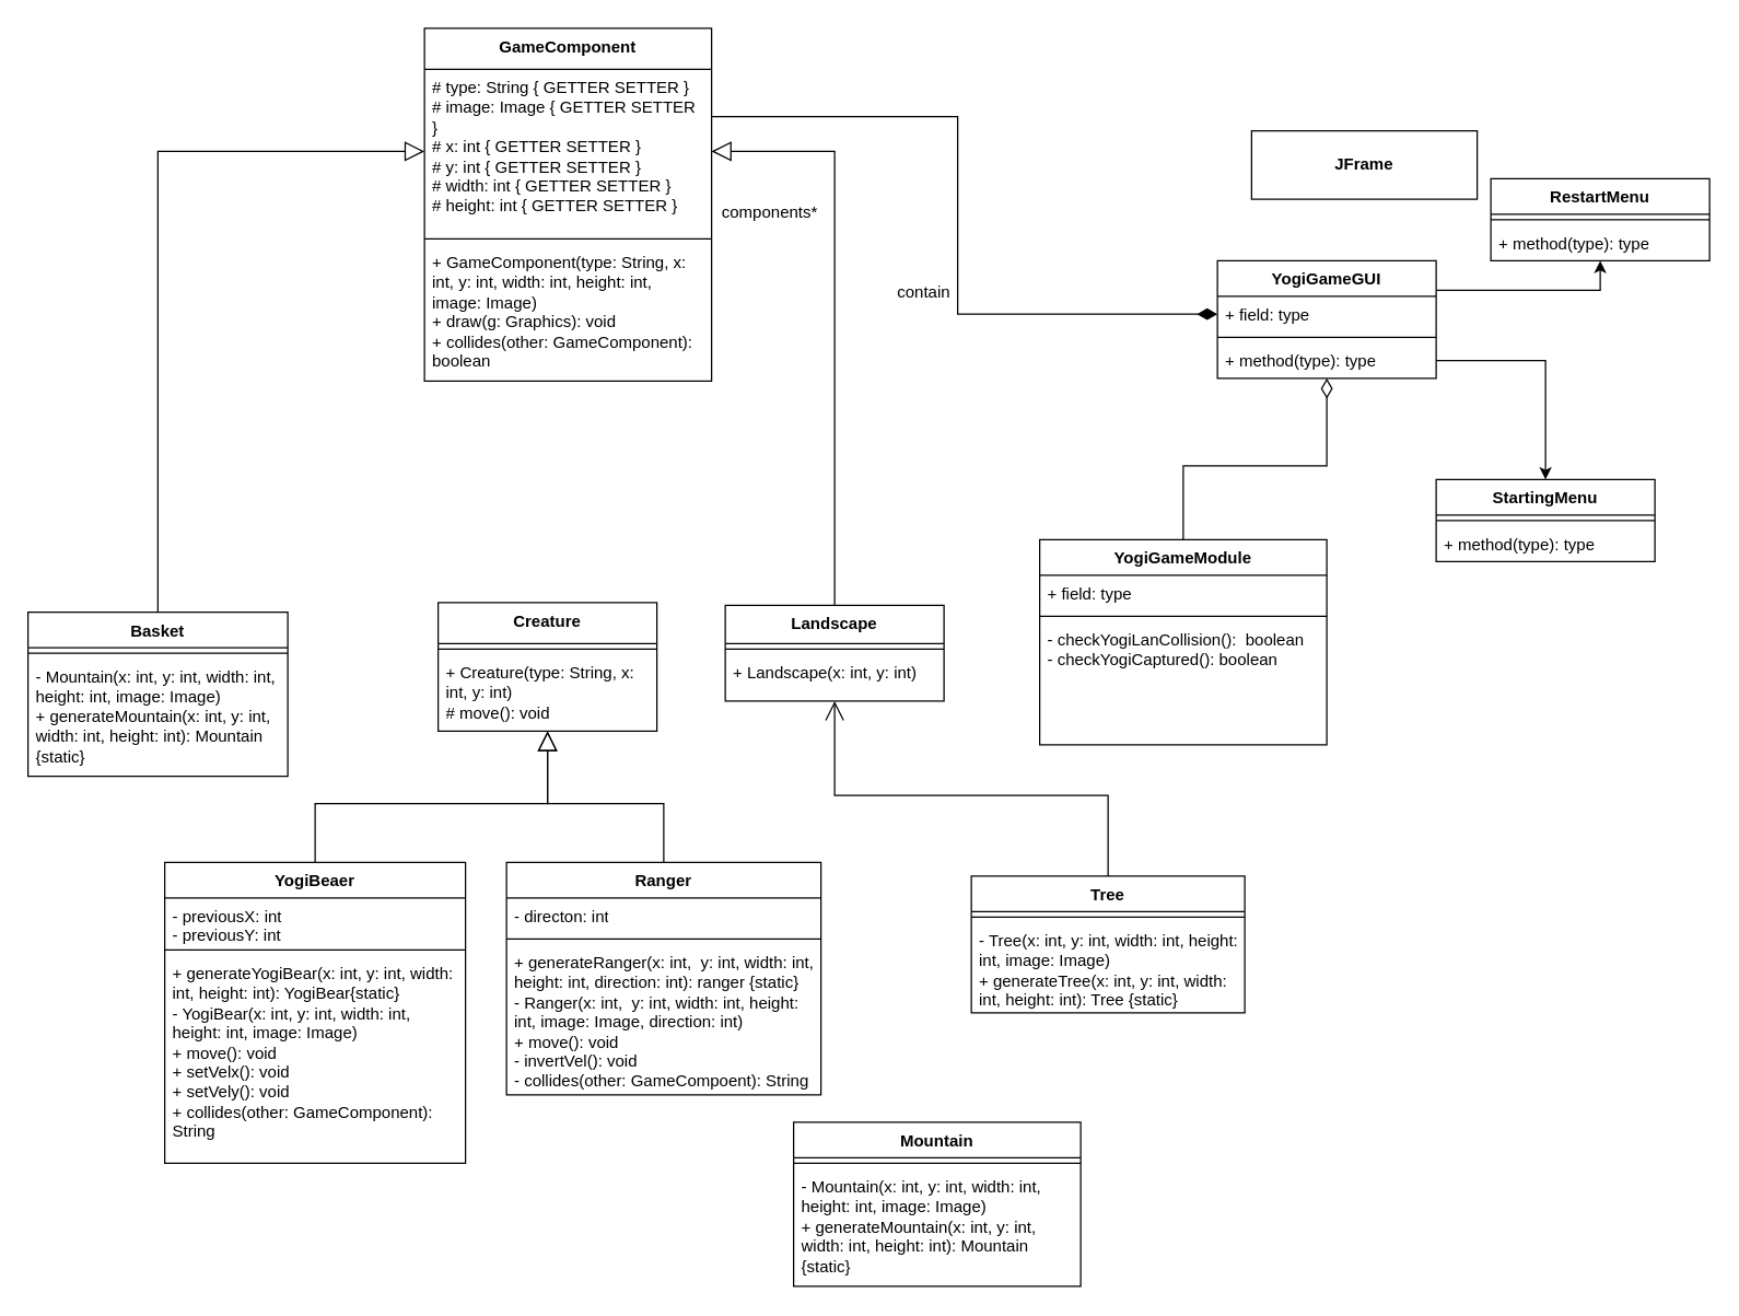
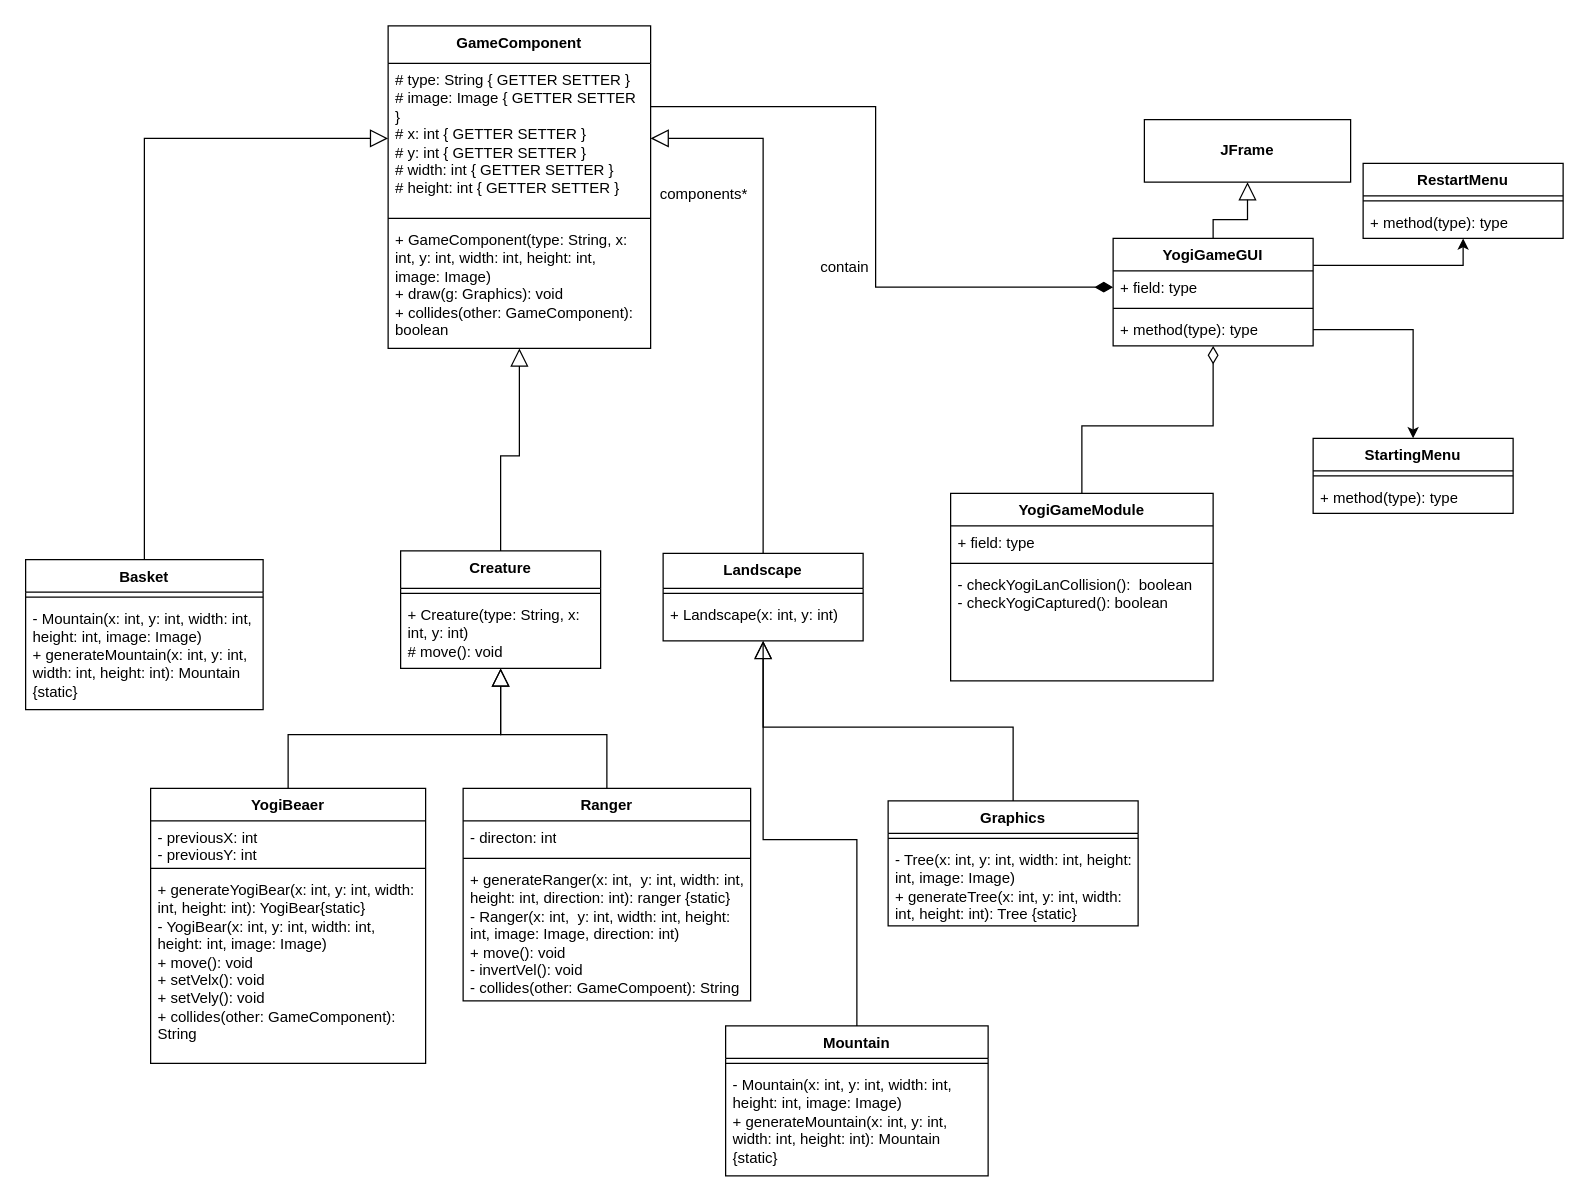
+ <mxCell id="50" style="edgeStyle=orthogonalEdgeStyle;rounded=0;orthogonalLoop=1;jettySize=auto;html=1;entryX=0.5;entryY=0;entryDx=0;entryDy=0;startArrow=block;startFill=0;endArrow=none;endFill=0;startSize=12;" parent="1" source="51" target="39" edge="1"><mxGeometry relative="1" as="geometry" /></mxCell>
+ <mxCell id="2" style="edgeStyle=orthogonalEdgeStyle;rounded=0;orthogonalLoop=1;jettySize=auto;html=1;exitX=0.5;exitY=0;exitDx=0;exitDy=0;endArrow=block;endFill=0;endSize=12;" parent="1" source="3" target="16" edge="1"><mxGeometry relative="1" as="geometry" /></mxCell>
- <mxCell id="26" value="Tree" style="swimlane;fontStyle=1;align=center;verticalAlign=top;childLayout=stackLayout;horizontal=1;startSize=26;horizontalStack=0;resizeParent=1;resizeParentMax=0;resizeLast=0;collapsible=1;marginBottom=0;whiteSpace=wrap;html=1;" parent="1" vertex="1"><mxGeometry x="710" y="640" width="200" height="100" as="geometry" /></mxCell>
+ <mxCell id="26" value="Graphics" style="swimlane;fontStyle=1;align=center;verticalAlign=top;childLayout=stackLayout;horizontal=1;startSize=26;horizontalStack=0;resizeParent=1;resizeParentMax=0;resizeLast=0;collapsible=1;marginBottom=0;whiteSpace=wrap;html=1;" parent="1" vertex="1"><mxGeometry x="710" y="640" width="200" height="100" as="geometry" /></mxCell>
+ <mxCell id="29" style="edgeStyle=orthogonalEdgeStyle;rounded=0;orthogonalLoop=1;jettySize=auto;html=1;endArrow=block;endFill=0;endSize=12;" parent="1" source="30" target="12" edge="1"><mxGeometry relative="1" as="geometry" /></mxCell>
